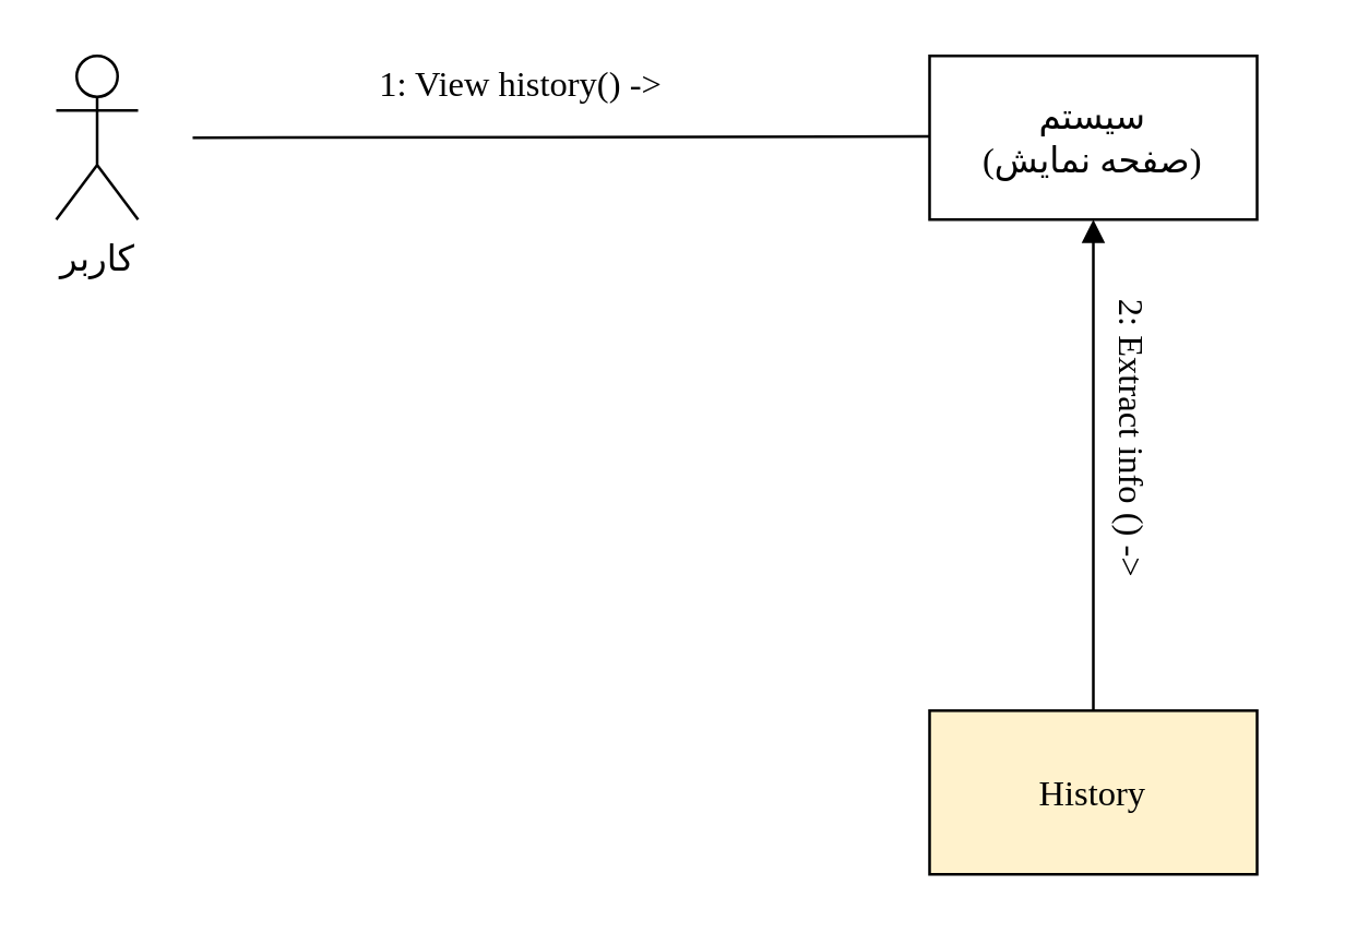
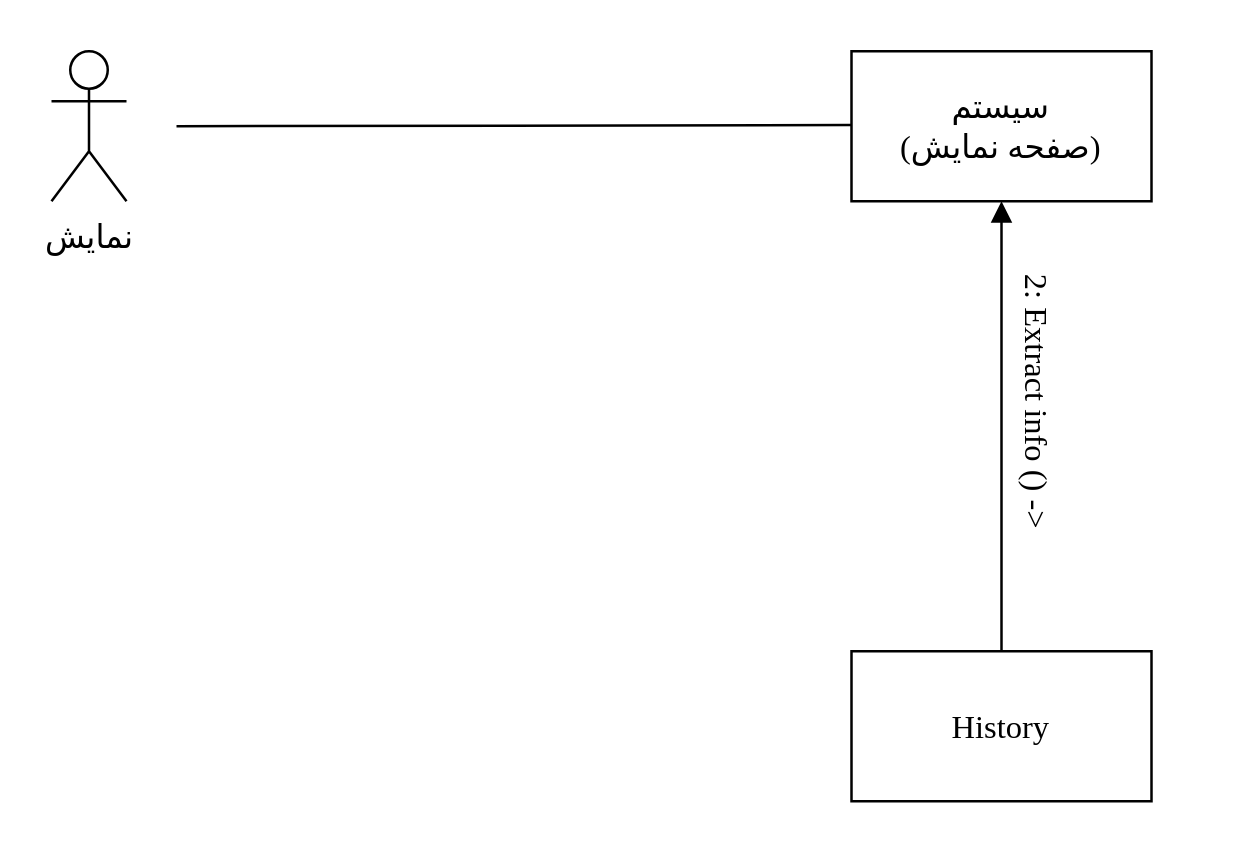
- <mxCell id="5" value="&lt;font face=&quot;Times New Roman&quot; style=&quot;font-size: 13px&quot;&gt;1: View history() -&amp;gt;&lt;/font&gt;" style="text;html=1;align=center;verticalAlign=middle;resizable=0;points=[];autosize=1;" parent="1" vertex="1"><mxGeometry x="130" y="20" width="120" height="20" as="geometry" /></mxCell>
- <mxCell id="2" value="&lt;font face=&quot;Times New Roman&quot;&gt;&lt;span style=&quot;font-size: 13px&quot;&gt;کاربر&lt;/span&gt;&lt;/font&gt;" style="shape=umlActor;verticalLabelPosition=bottom;verticalAlign=top;html=1;outlineConnect=0;" parent="1" vertex="1"><mxGeometry x="20" y="20" width="30" height="60" as="geometry" /></mxCell>
+ <mxCell id="2" value="&lt;font face=&quot;Times New Roman&quot;&gt;&lt;span style=&quot;font-size: 13px&quot;&gt;نمایش&lt;/span&gt;&lt;/font&gt;" style="shape=umlActor;verticalLabelPosition=bottom;verticalAlign=top;html=1;outlineConnect=0;" parent="1" vertex="1"><mxGeometry x="20" y="20" width="30" height="60" as="geometry" /></mxCell>
- <mxCell id="6" value="&lt;font face=&quot;Times New Roman&quot; style=&quot;font-size: 13px&quot;&gt;History&lt;/font&gt;" style="rounded=0;whiteSpace=wrap;html=1;fillColor=#fff2cc;" parent="1" vertex="1"><mxGeometry x="340" y="260" width="120" height="60" as="geometry" /></mxCell>
+ <mxCell id="6" value="&lt;font face=&quot;Times New Roman&quot; style=&quot;font-size: 13px&quot;&gt;History&lt;/font&gt;" style="rounded=0;whiteSpace=wrap;html=1;" parent="1" vertex="1"><mxGeometry x="340" y="260" width="120" height="60" as="geometry" /></mxCell>
